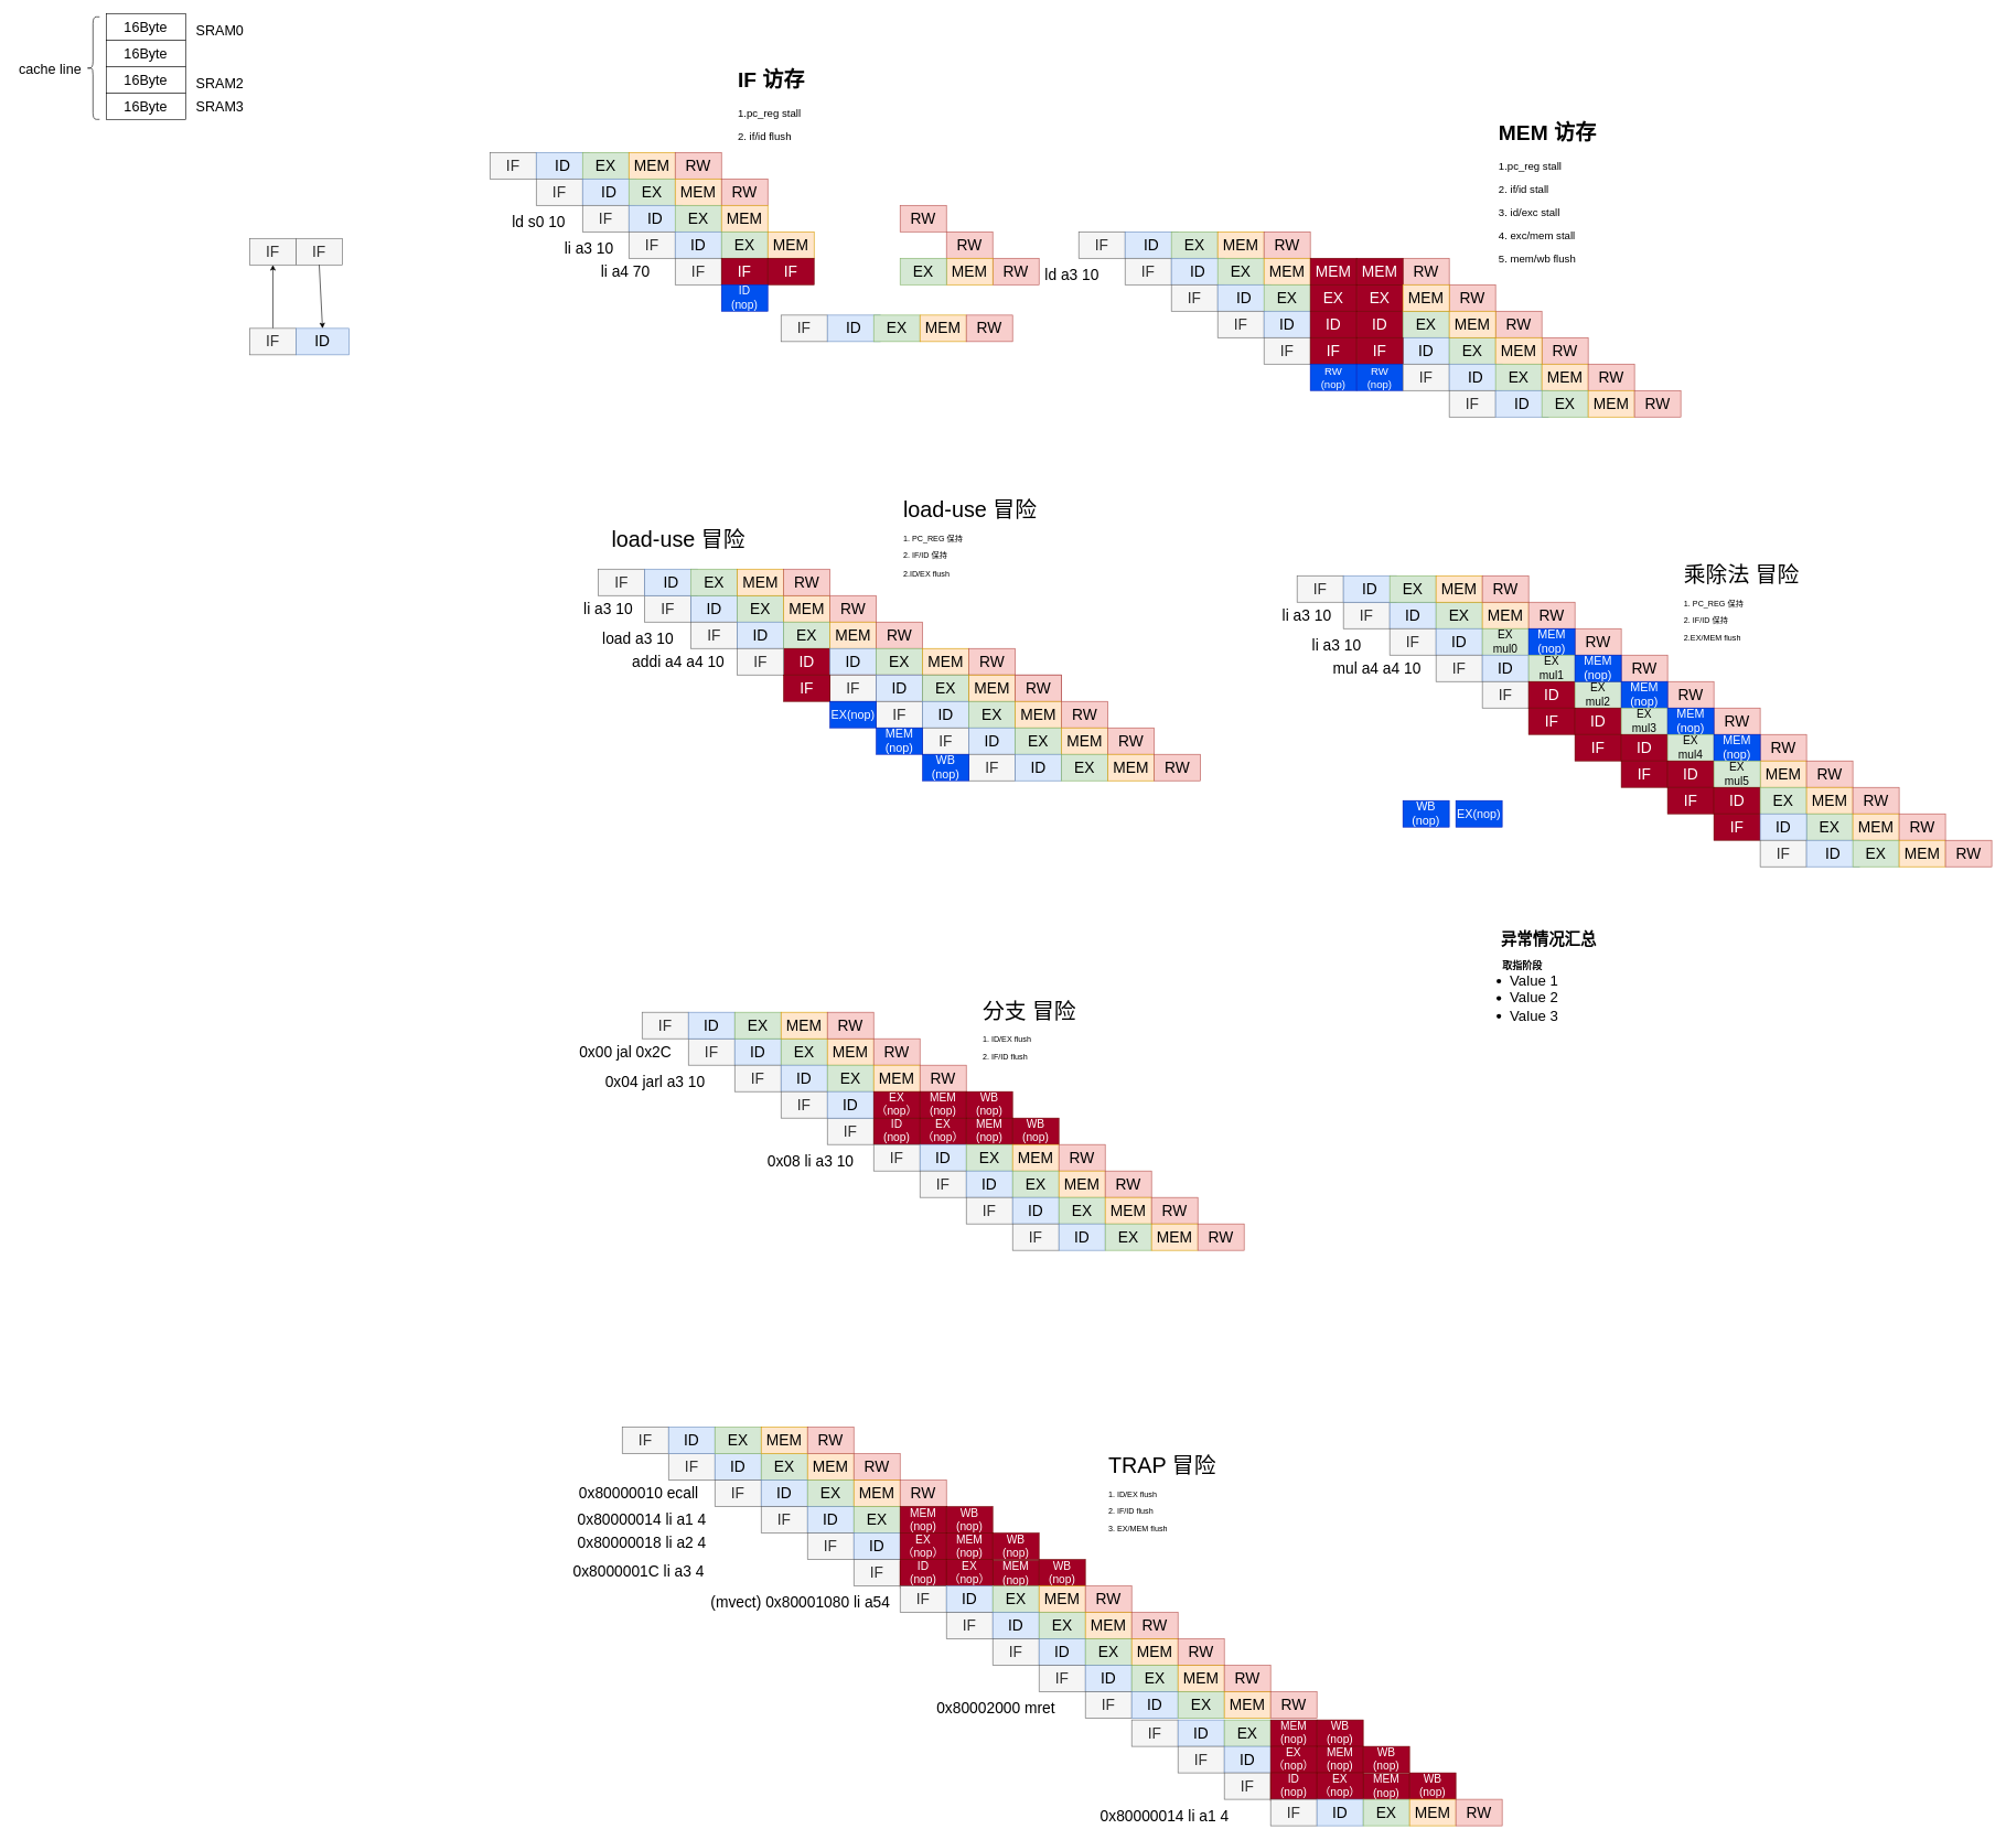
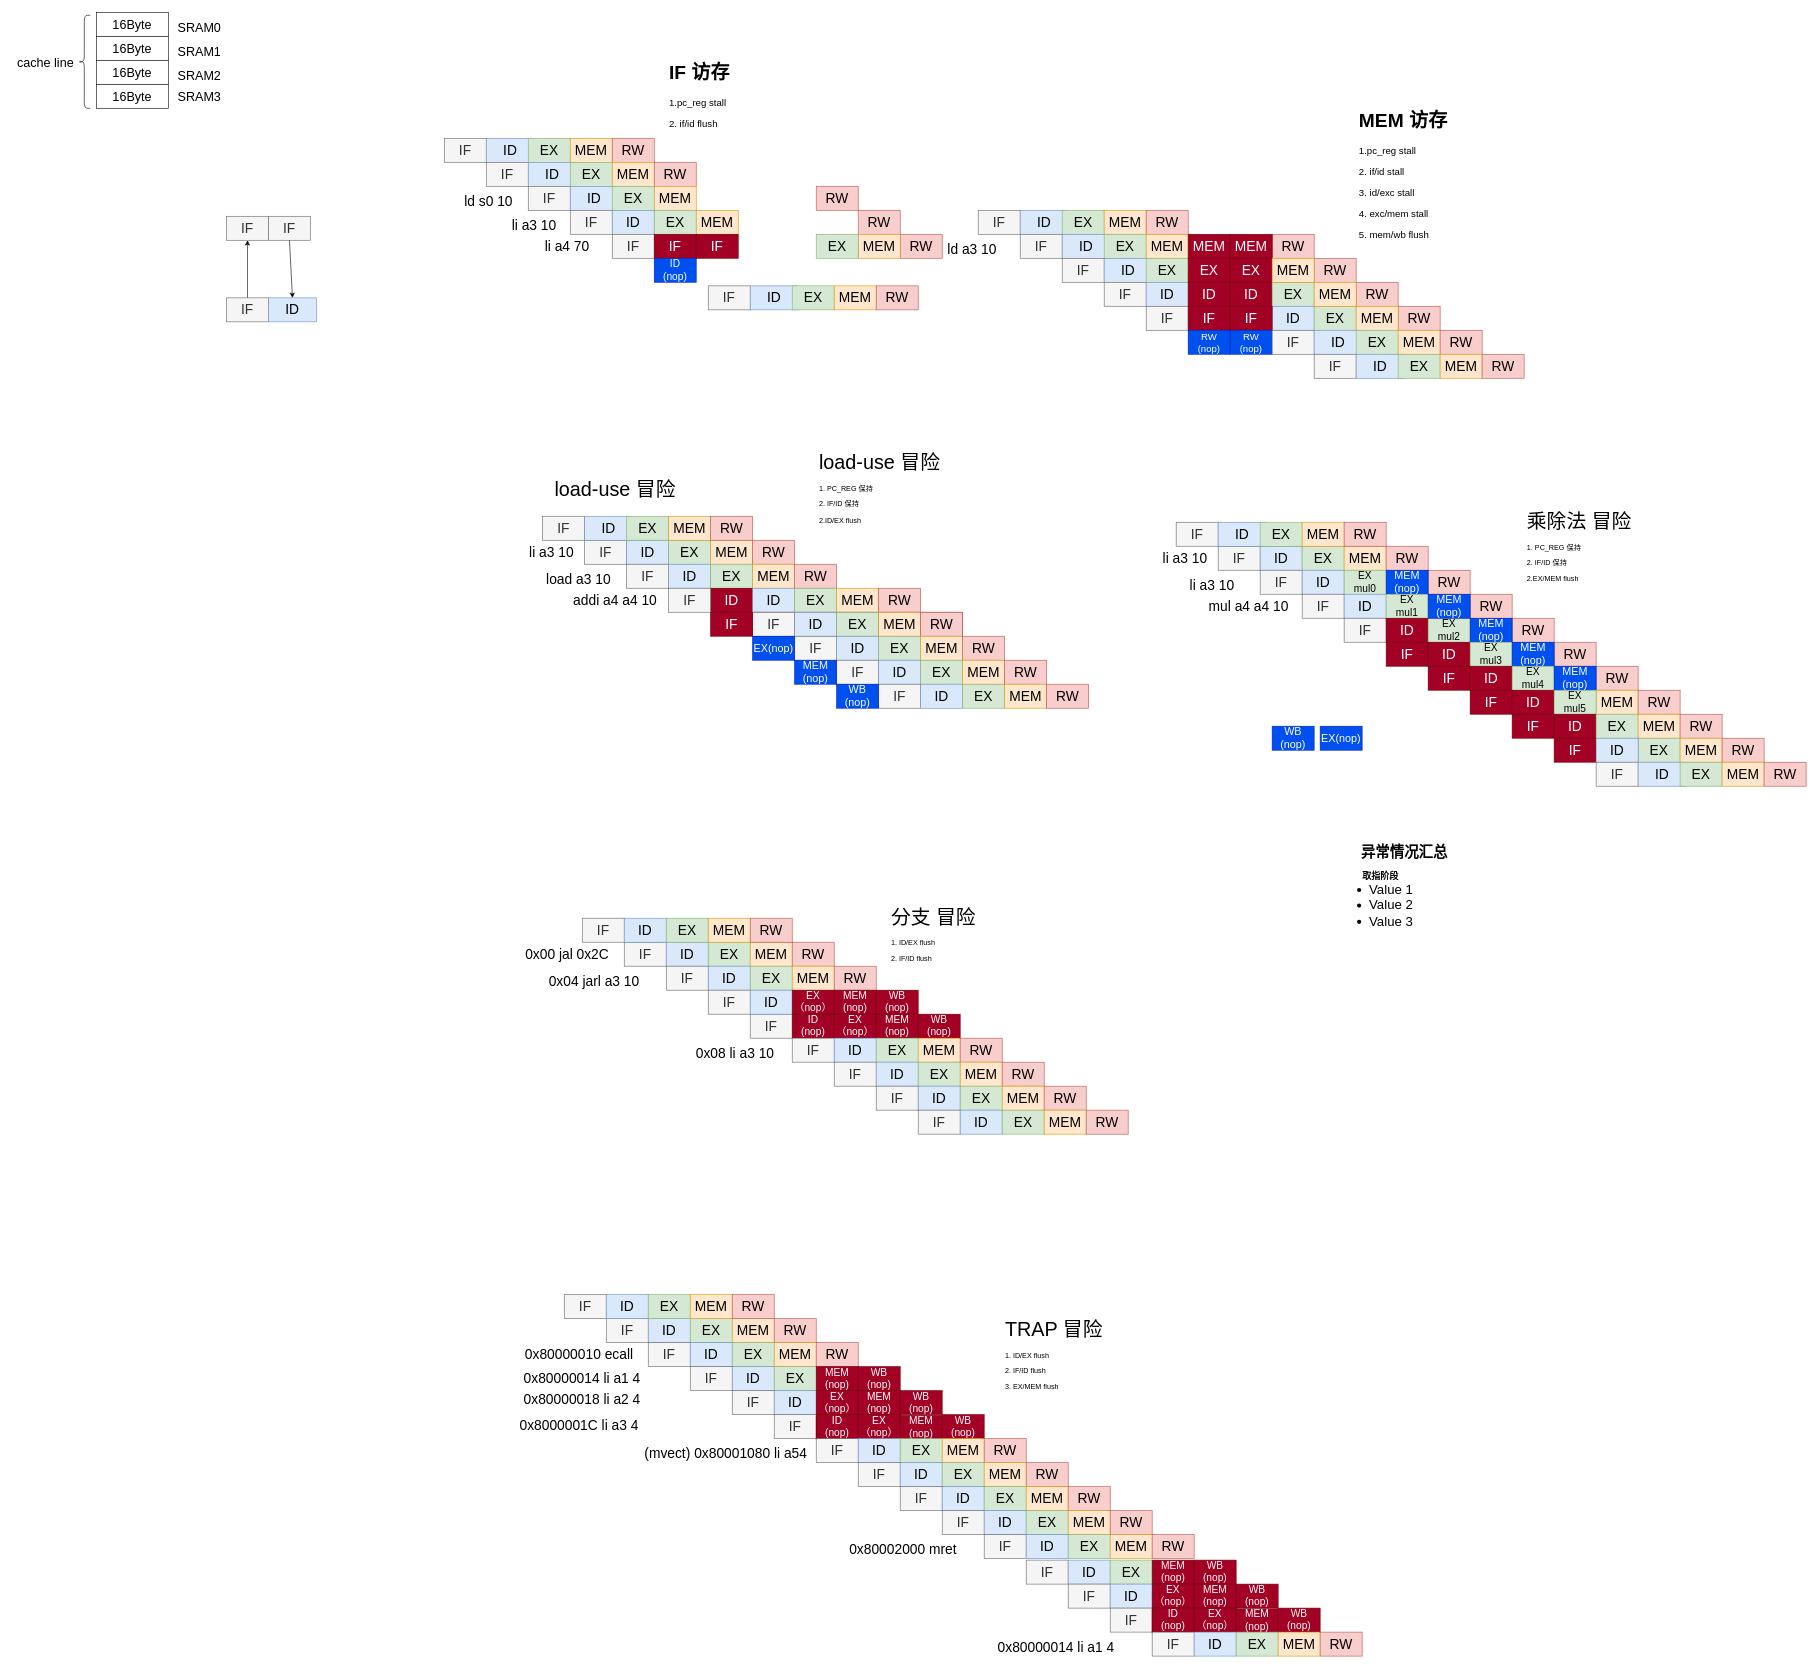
+ <mxCell id="399" value="SRAM1" style="text;html=1;strokeColor=none;fillColor=none;align=center;verticalAlign=middle;whiteSpace=wrap;rounded=0;fontSize=21;" vertex="1" parent="393"><mxGeometry x="267" y="50" width="90" height="30" as="geometry" /></mxCell>
